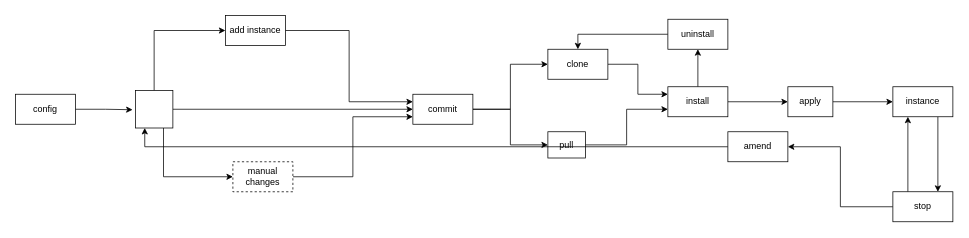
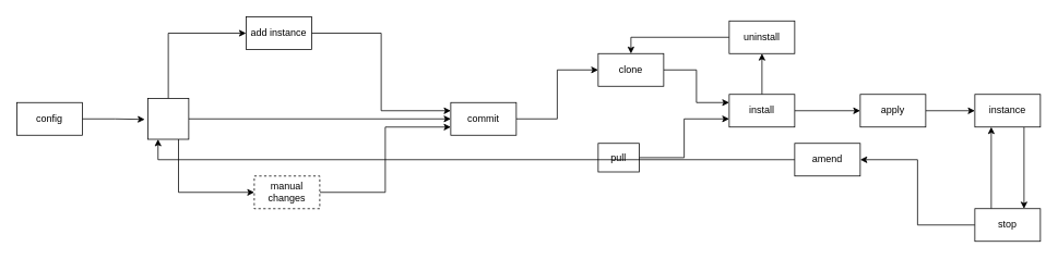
- <mxCell id="19" value="apply" style="rounded=0;whiteSpace=wrap;html=1;" vertex="1" parent="1"><mxGeometry x="1050" y="115" width="60" height="40" as="geometry" /></mxCell>
+ <mxCell id="19" value="apply" style="rounded=0;whiteSpace=wrap;html=1;" vertex="1" parent="1"><mxGeometry x="1050" y="115" width="80" height="40" as="geometry" /></mxCell>
- <mxCell id="5" style="edgeStyle=orthogonalEdgeStyle;rounded=0;orthogonalLoop=1;jettySize=auto;html=1;exitX=1;exitY=0.5;exitDx=0;exitDy=0;entryX=0;entryY=0.5;entryDx=0;entryDy=0;" edge="1" parent="1" source="6" target="13"><mxGeometry relative="1" as="geometry" /></mxCell>
